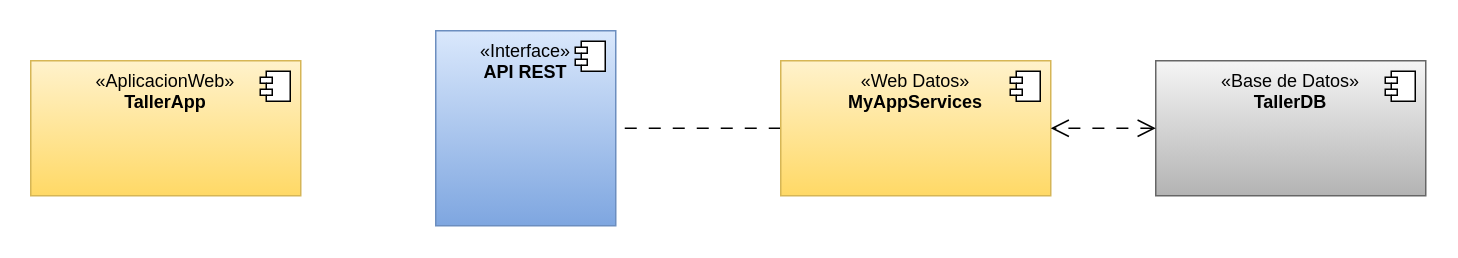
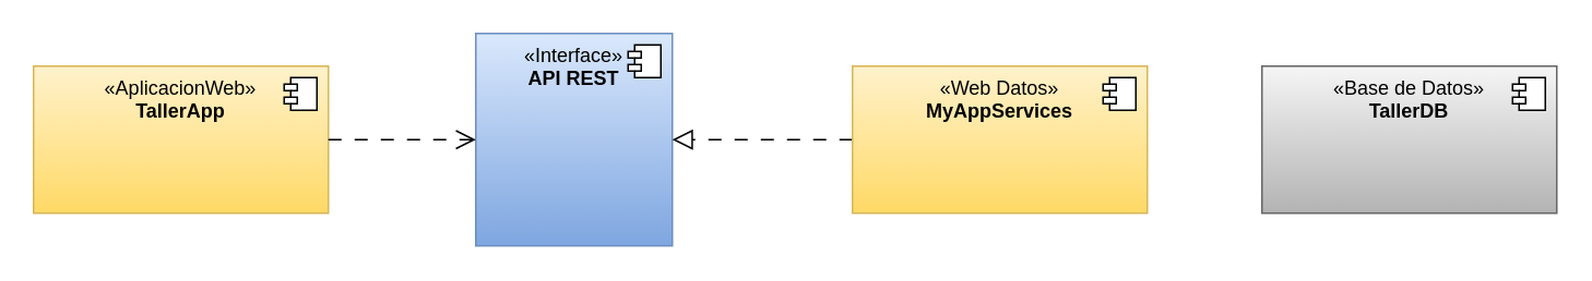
+ <mxCell id="12" style="rounded=0;orthogonalLoop=1;jettySize=auto;html=1;startArrow=none;startFill=0;dashed=1;dashPattern=8 8;endArrow=open;endFill=0;exitX=1;exitY=0.5;exitDx=0;exitDy=0;startSize=10;endSize=10;" edge="1" parent="1" source="9" target="4"><mxGeometry relative="1" as="geometry"><mxPoint x="590" y="234" as="sourcePoint" /><mxPoint x="670" y="210" as="targetPoint" /></mxGeometry></mxCell>
- <mxCell id="6" style="rounded=0;orthogonalLoop=1;jettySize=auto;html=1;entryX=1;entryY=0.5;entryDx=0;entryDy=0;startSize=10;endSize=10;endArrow=none;endFill=0;dashed=1;dashPattern=8 8;" edge="1" parent="1" source="7" target="4"><mxGeometry relative="1" as="geometry" /></mxCell>
+ <mxCell id="6" style="rounded=0;orthogonalLoop=1;jettySize=auto;html=1;entryX=1;entryY=0.5;entryDx=0;entryDy=0;startSize=10;endSize=10;endArrow=block;endFill=0;dashed=1;dashPattern=8 8;" edge="1" parent="1" source="7" target="4"><mxGeometry relative="1" as="geometry" /></mxCell>
- <mxCell id="11" style="rounded=0;orthogonalLoop=1;jettySize=auto;html=1;entryX=1;entryY=0.5;entryDx=0;entryDy=0;startArrow=open;startFill=0;dashed=1;dashPattern=8 8;endArrow=open;endFill=0;startSize=10;endSize=10;" edge="1" parent="1" source="2" target="7"><mxGeometry relative="1" as="geometry" /></mxCell>
